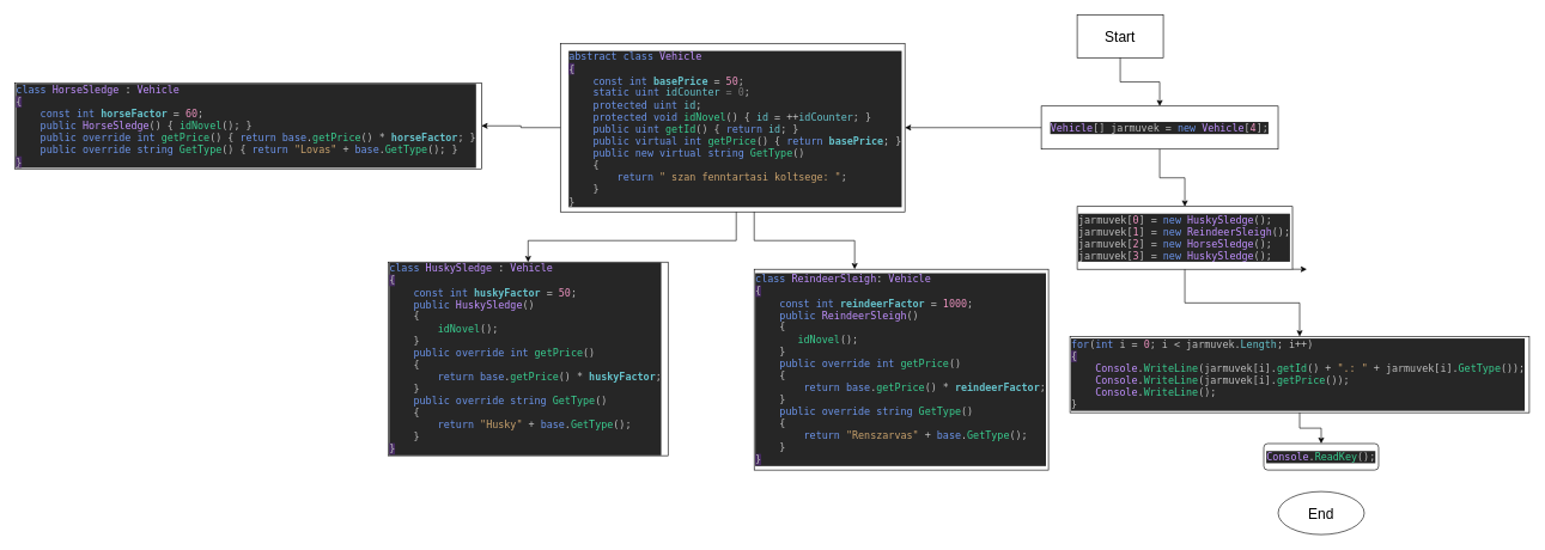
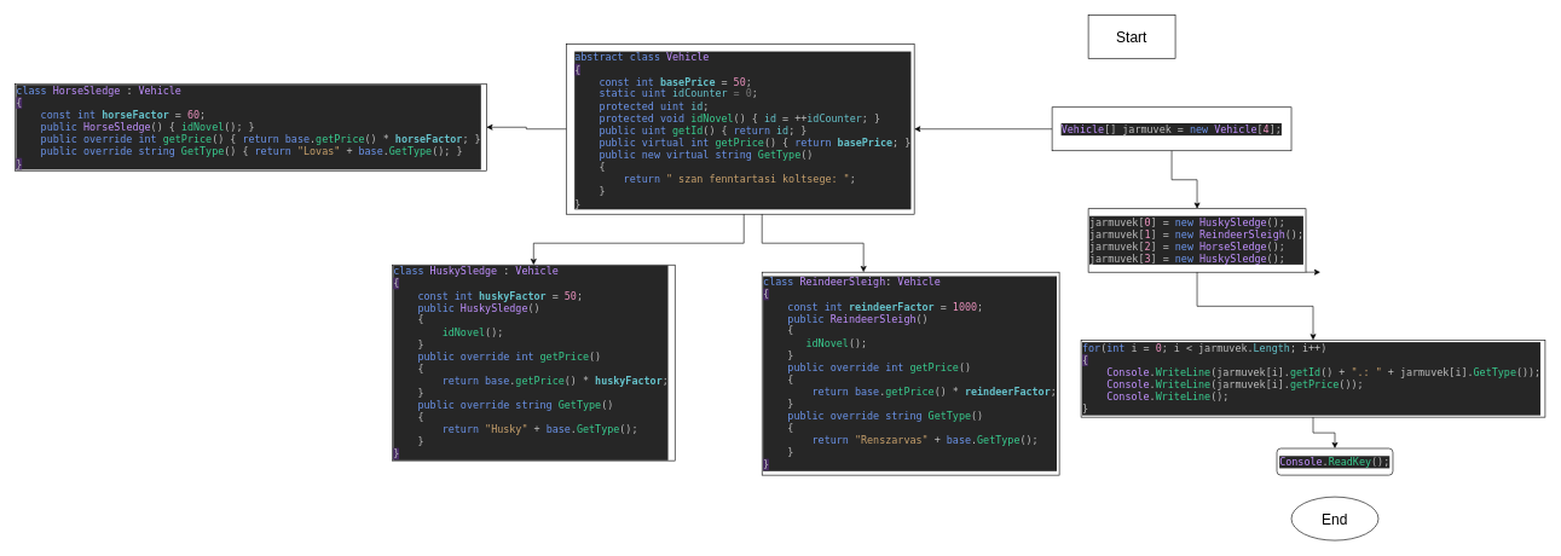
- <mxCell id="2" value="" style="edgeStyle=orthogonalEdgeStyle;rounded=0;orthogonalLoop=1;jettySize=auto;html=1;fontSize=16;" edge="1" parent="1" source="3" target="6"><mxGeometry relative="1" as="geometry" /></mxCell>
